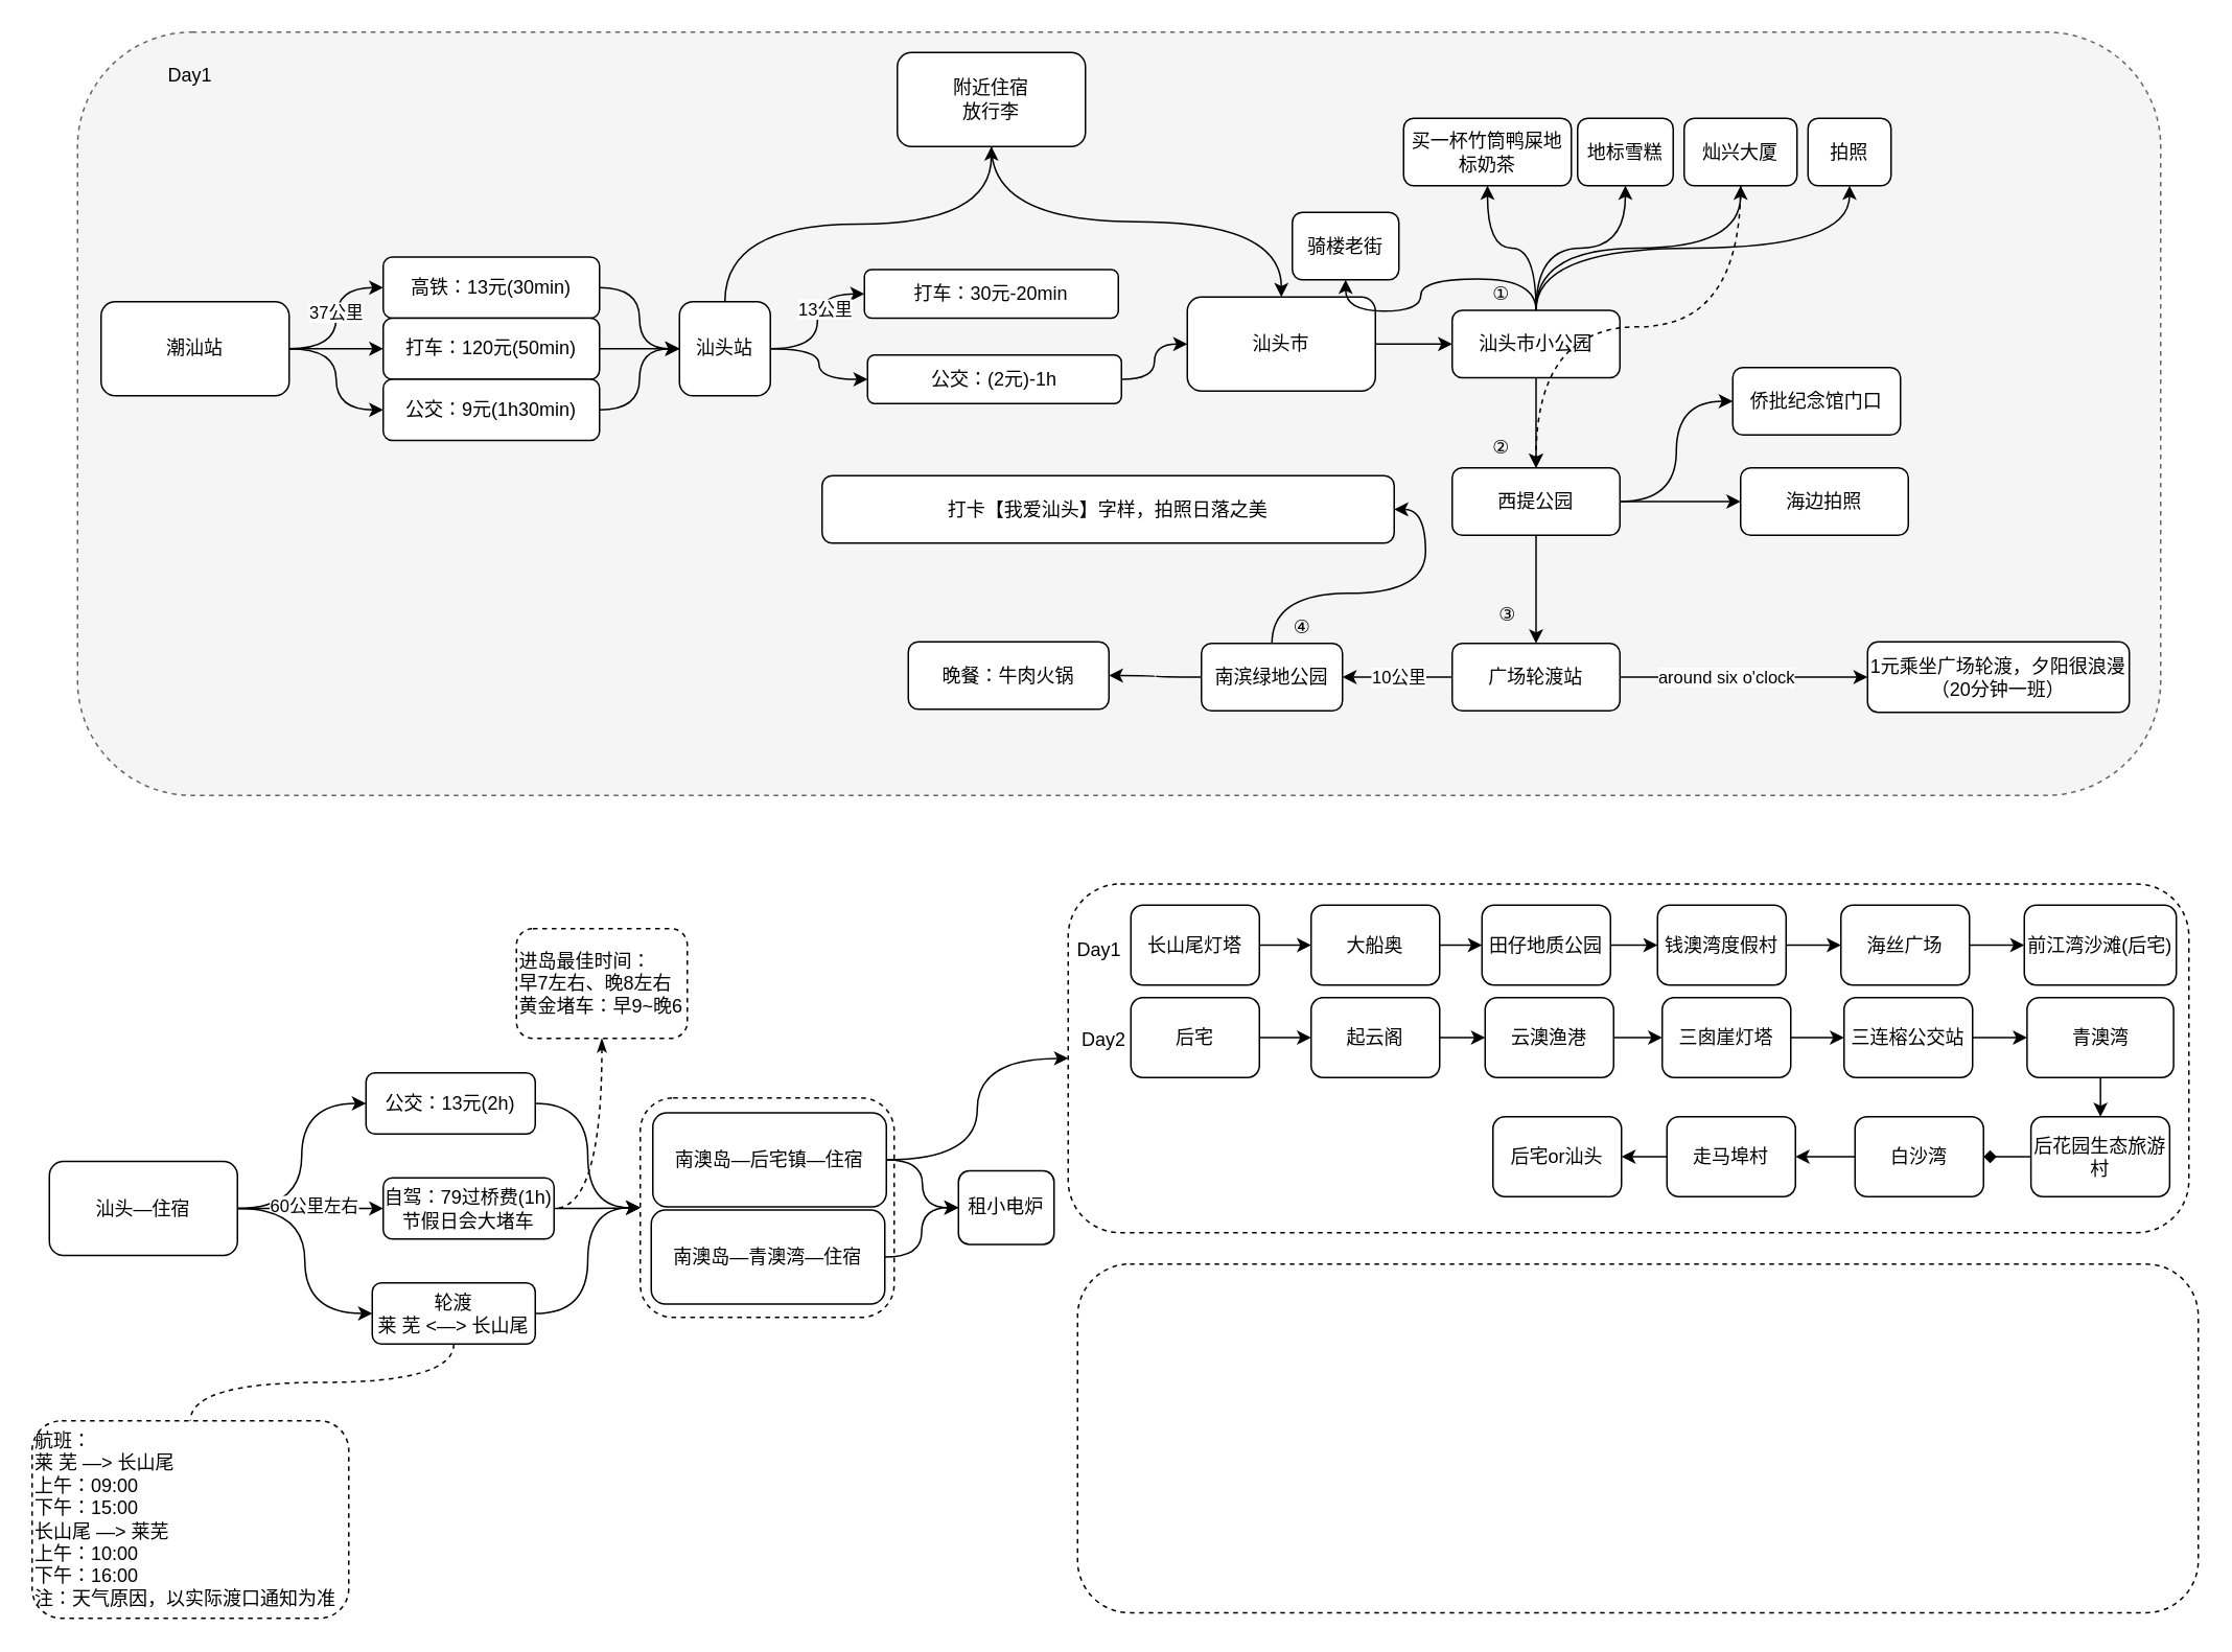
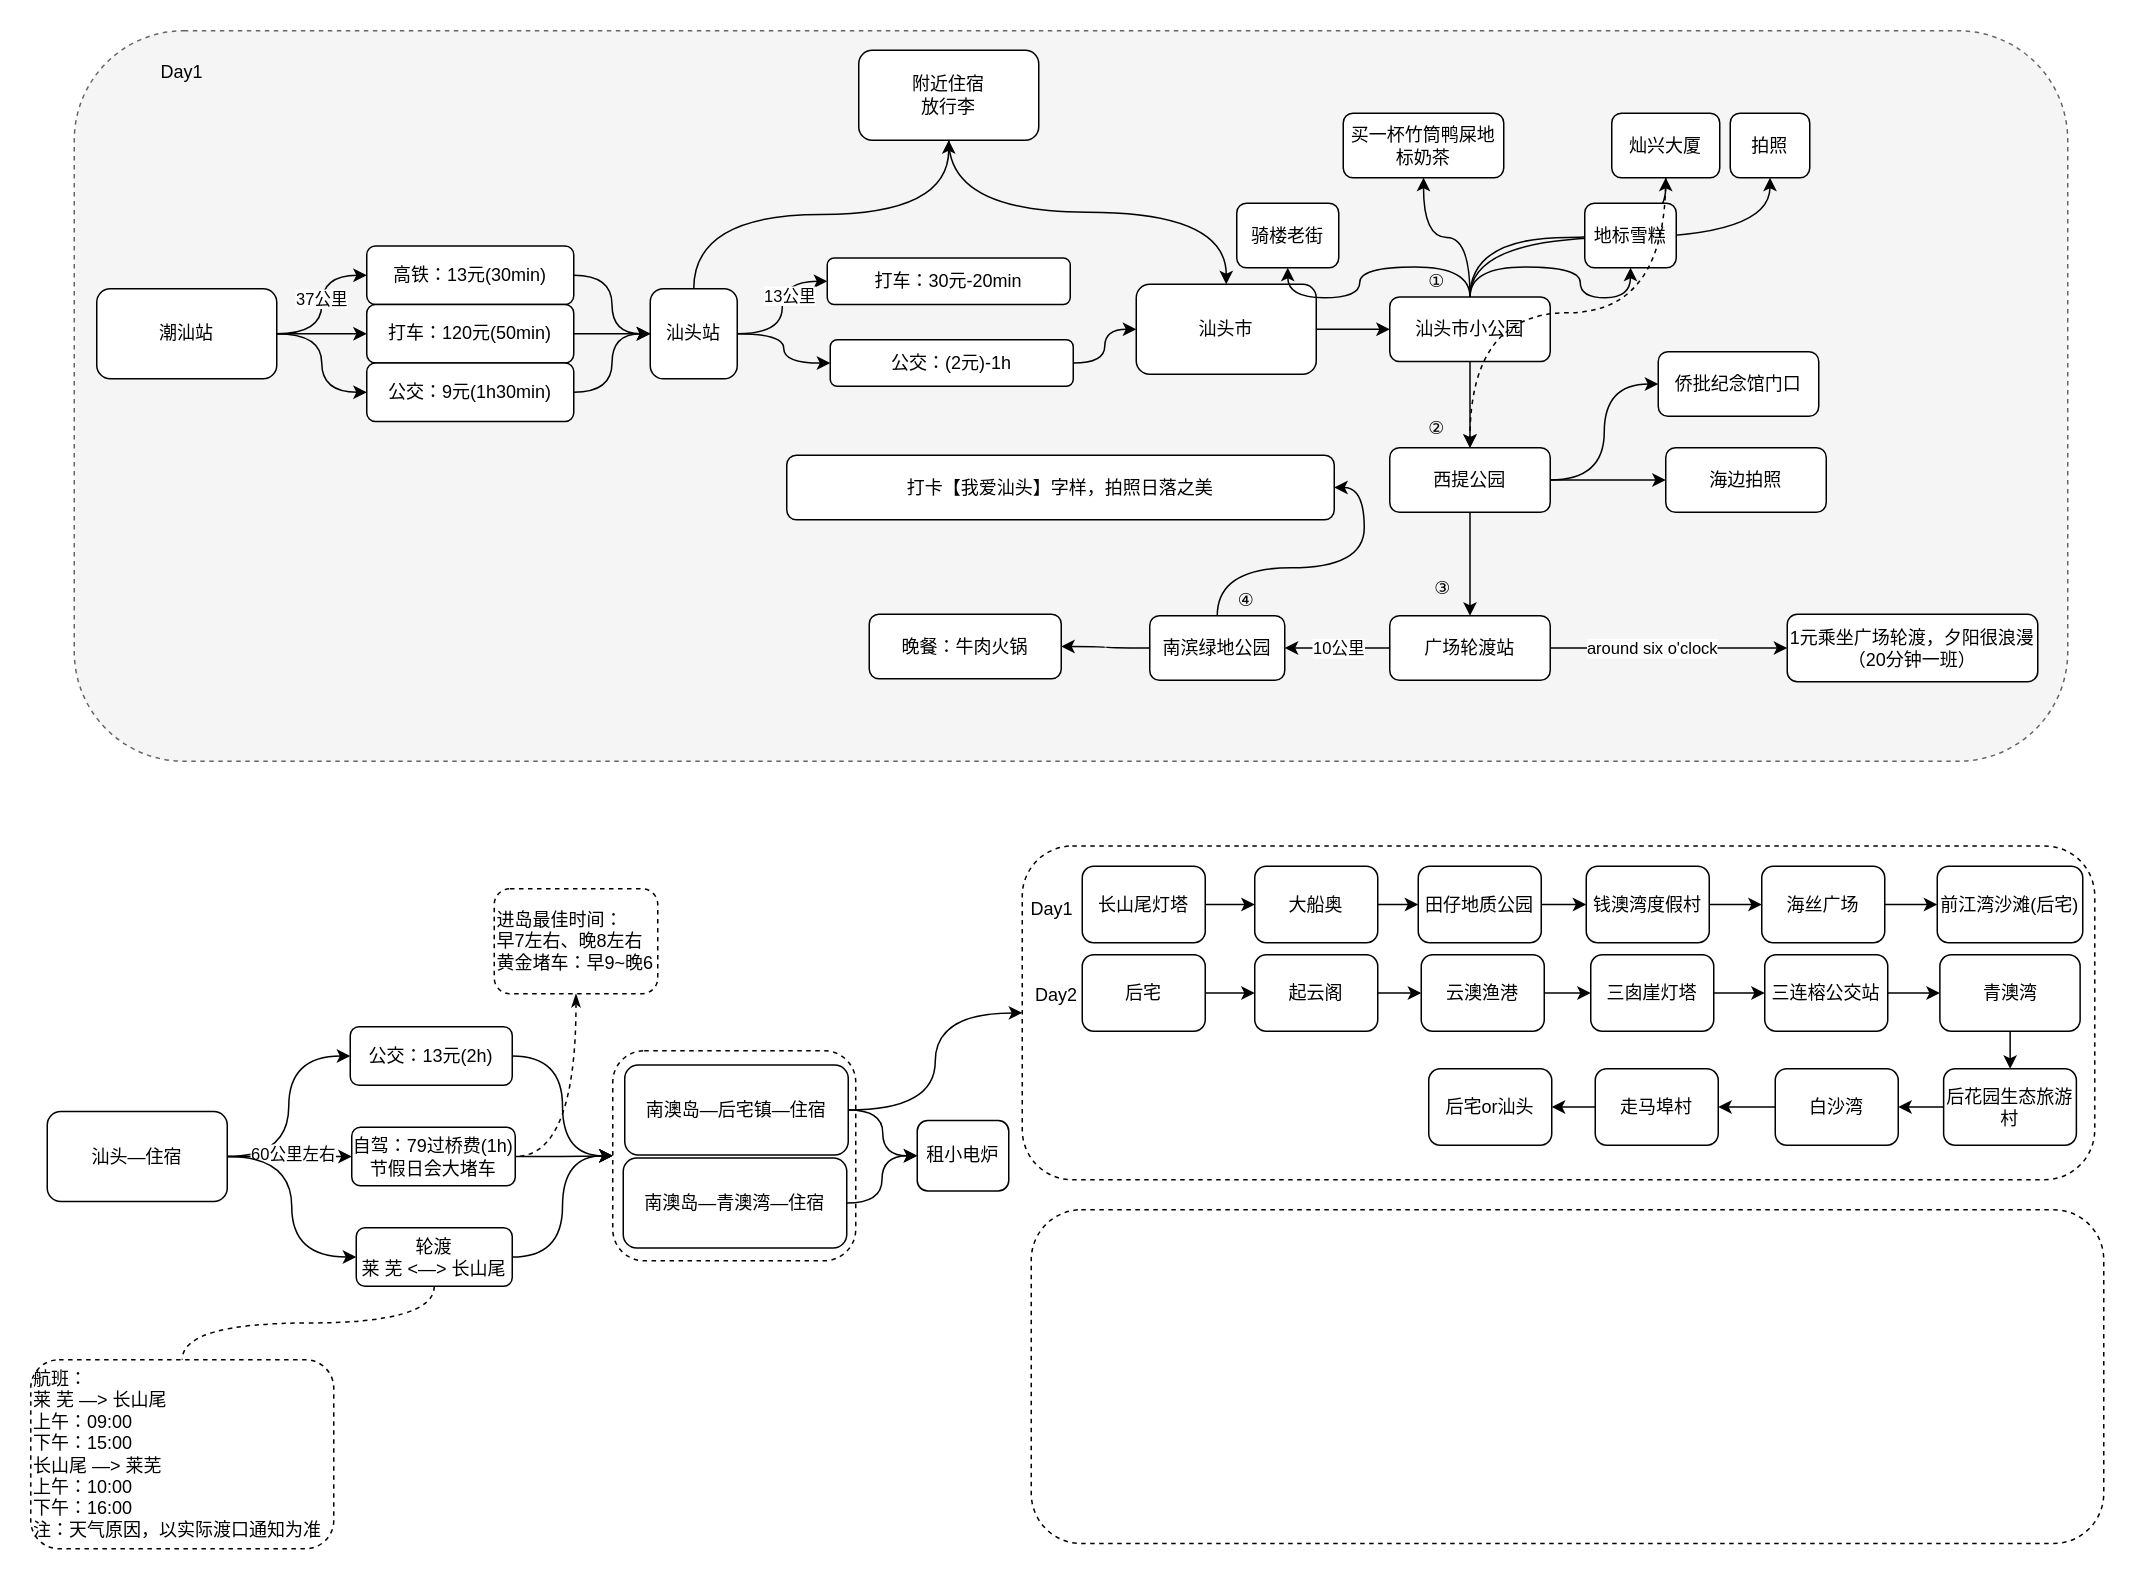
- <mxCell id="36" value="地标雪糕" style="rounded=1;whiteSpace=wrap;html=1;" vertex="1" parent="1"><mxGeometry x="1006" y="75" width="61" height="43" as="geometry" /></mxCell>
+ <mxCell id="36" value="地标雪糕" style="rounded=1;whiteSpace=wrap;html=1;" vertex="1" parent="1"><mxGeometry x="1056" y="135" width="61" height="43" as="geometry" /></mxCell>
- <mxCell id="110" style="edgeStyle=orthogonalEdgeStyle;rounded=0;orthogonalLoop=1;jettySize=auto;html=1;entryX=1;entryY=0.5;entryDx=0;entryDy=0;endArrow=diamond;" edge="1" parent="1" source="111" target="113"><mxGeometry relative="1" as="geometry" /></mxCell>
+ <mxCell id="110" style="edgeStyle=orthogonalEdgeStyle;rounded=0;orthogonalLoop=1;jettySize=auto;html=1;entryX=1;entryY=0.5;entryDx=0;entryDy=0;" edge="1" parent="1" source="111" target="113"><mxGeometry relative="1" as="geometry" /></mxCell>
- <mxCell id="70" value="自驾：79过桥费(1h)&lt;br&gt;节假日会大堵车" style="rounded=1;whiteSpace=wrap;html=1;" vertex="1" parent="1"><mxGeometry x="244" y="751" width="109" height="39" as="geometry" /></mxCell>
+ <mxCell id="70" value="自驾：79过桥费(1h)&lt;br&gt;节假日会大堵车" style="rounded=1;whiteSpace=wrap;html=1;" vertex="1" parent="1"><mxGeometry x="234" y="751" width="109" height="39" as="geometry" /></mxCell>
